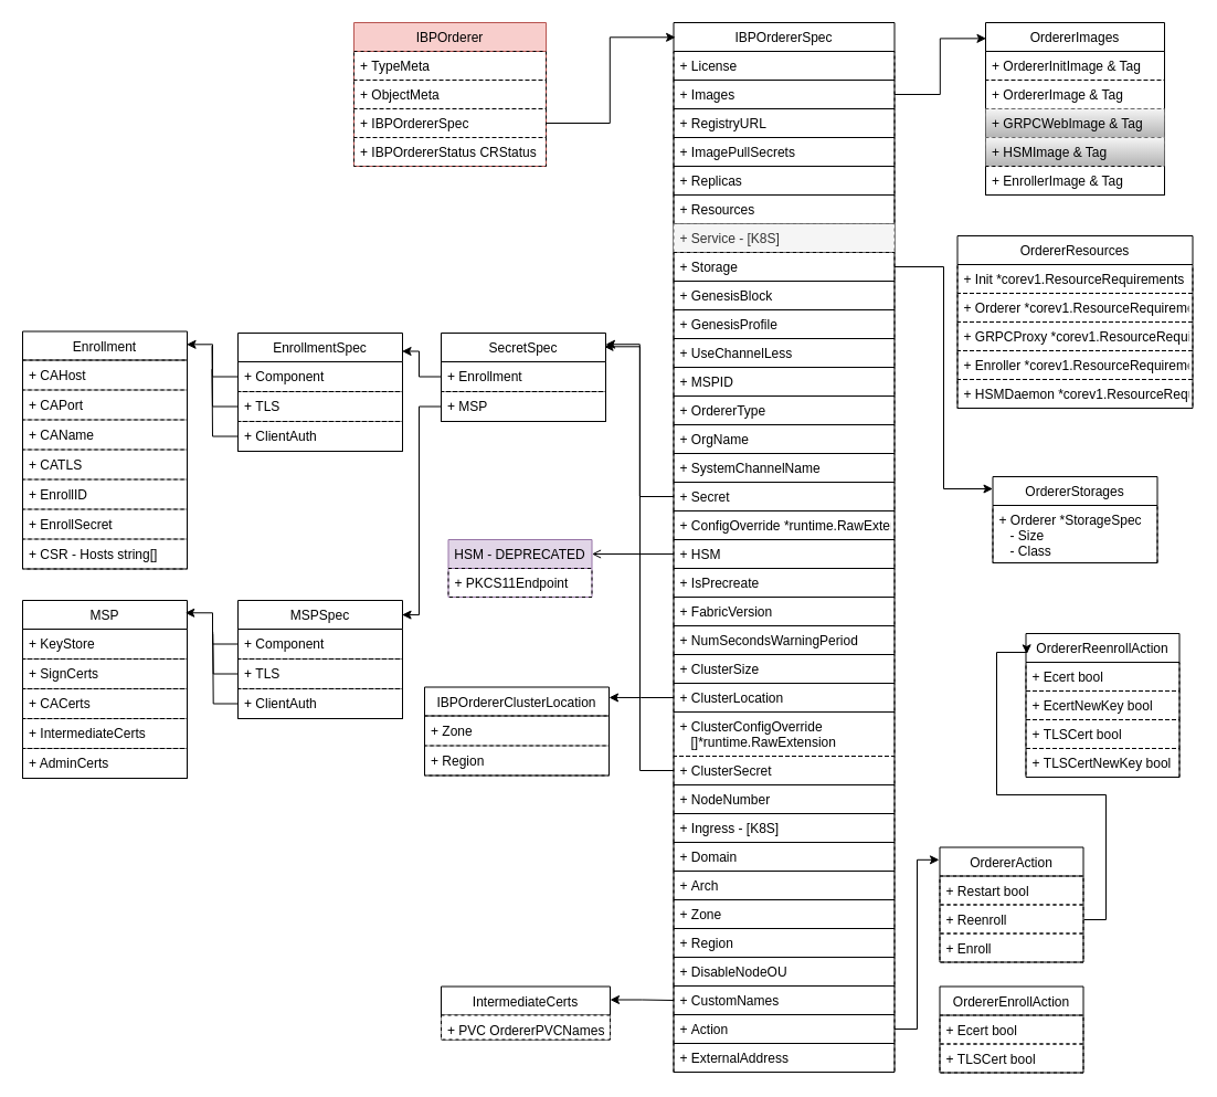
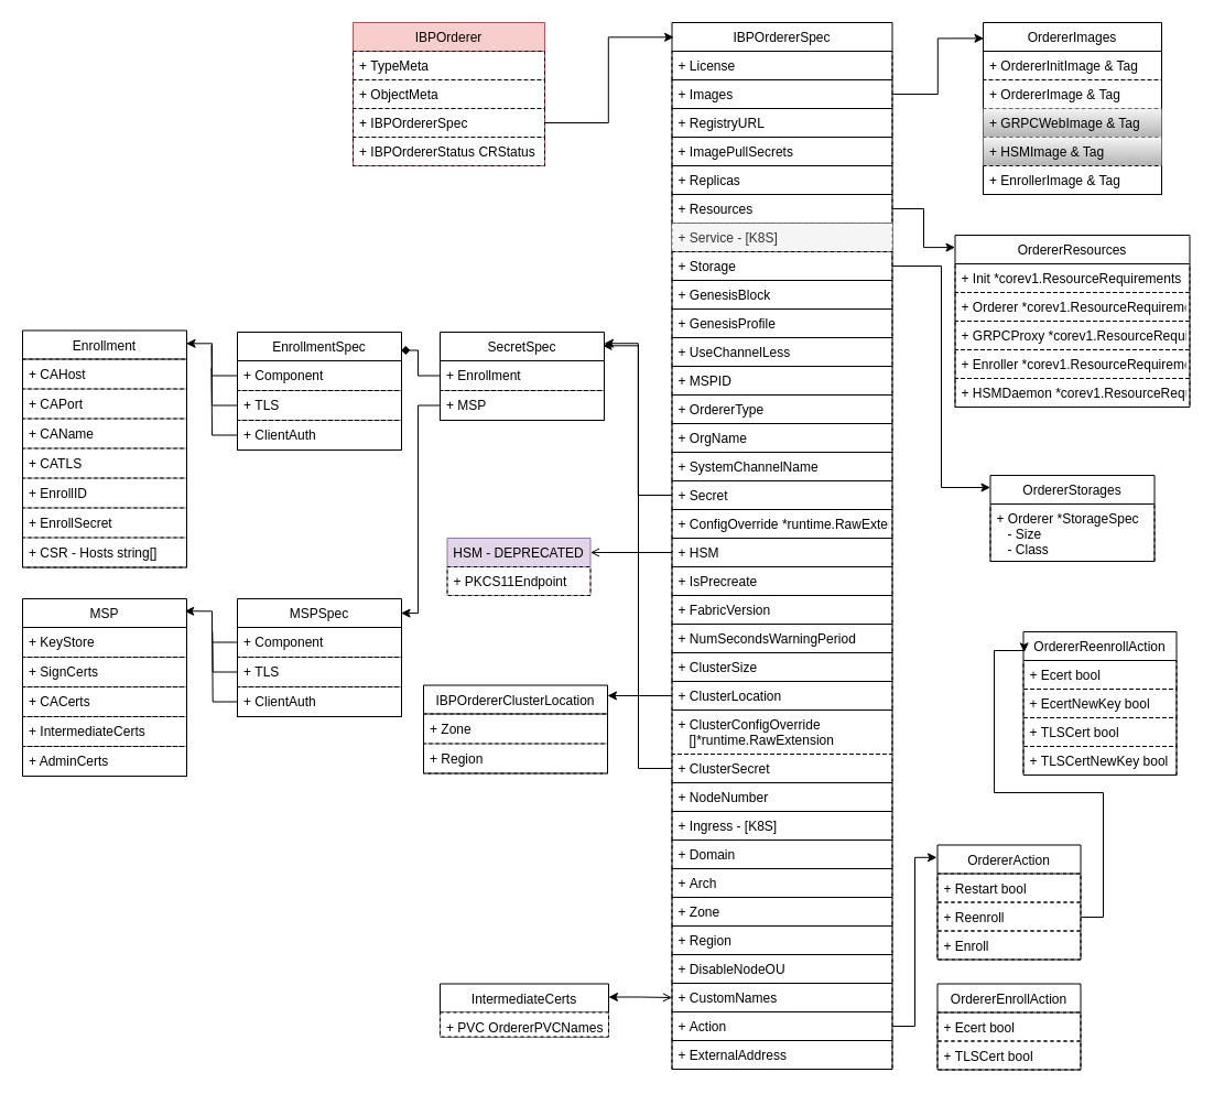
+ <mxCell id="76" style="edgeStyle=orthogonalEdgeStyle;rounded=0;orthogonalLoop=1;jettySize=auto;html=1;exitX=1;exitY=0.5;exitDx=0;exitDy=0;entryX=0;entryY=0.071;entryDx=0;entryDy=0;entryPerimeter=0;" parent="1" source="13" target="67" edge="1"><mxGeometry relative="1" as="geometry" /></mxCell>
- <mxCell id="85" style="edgeStyle=orthogonalEdgeStyle;rounded=0;orthogonalLoop=1;jettySize=auto;html=1;exitX=0;exitY=0.5;exitDx=0;exitDy=0;entryX=0.997;entryY=0.154;entryDx=0;entryDy=0;entryPerimeter=0;" parent="1" source="78" target="81" edge="1"><mxGeometry relative="1" as="geometry" /></mxCell>
+ <mxCell id="85" style="edgeStyle=orthogonalEdgeStyle;rounded=0;orthogonalLoop=1;jettySize=auto;html=1;exitX=0;exitY=0.5;exitDx=0;exitDy=0;entryX=0.997;entryY=0.154;entryDx=0;entryDy=0;entryPerimeter=0;endArrow=diamond;" parent="1" source="78" target="81" edge="1"><mxGeometry relative="1" as="geometry" /></mxCell>
- <mxCell id="57" style="edgeStyle=orthogonalEdgeStyle;rounded=0;orthogonalLoop=1;jettySize=auto;html=1;exitX=1;exitY=0.25;exitDx=0;exitDy=0;entryX=0;entryY=0.5;entryDx=0;entryDy=0;startArrow=classic;startFill=1;endArrow=none;endFill=0;" parent="1" source="58" target="40" edge="1"><mxGeometry relative="1" as="geometry" /></mxCell>
+ <mxCell id="57" style="edgeStyle=orthogonalEdgeStyle;rounded=0;orthogonalLoop=1;jettySize=auto;html=1;exitX=1;exitY=0.25;exitDx=0;exitDy=0;entryX=0;entryY=0.5;entryDx=0;entryDy=0;startArrow=classic;startFill=1;endArrow=open;endFill=0;" parent="1" source="58" target="40" edge="1"><mxGeometry relative="1" as="geometry" /></mxCell>
